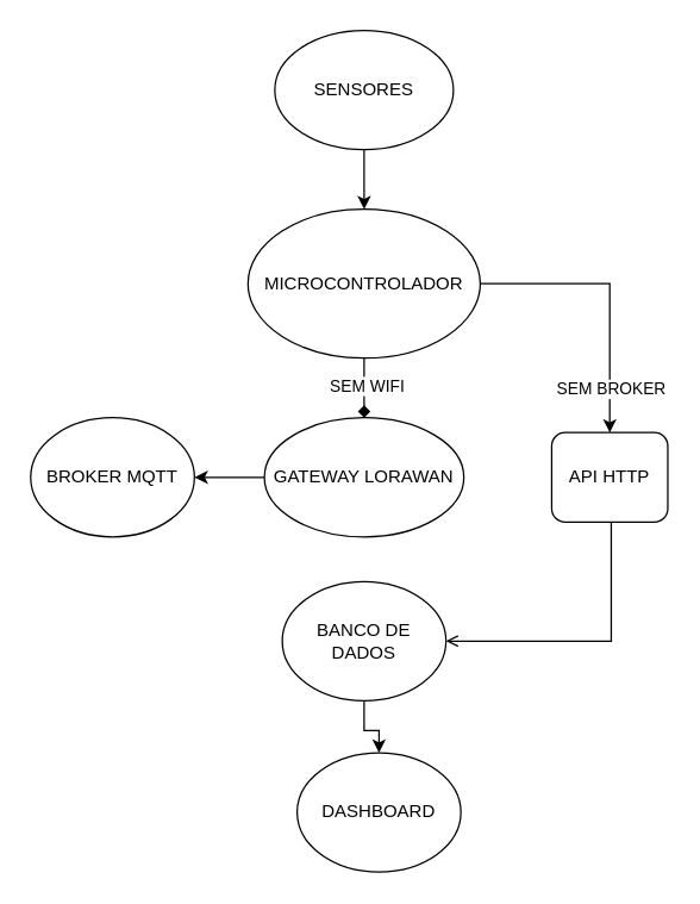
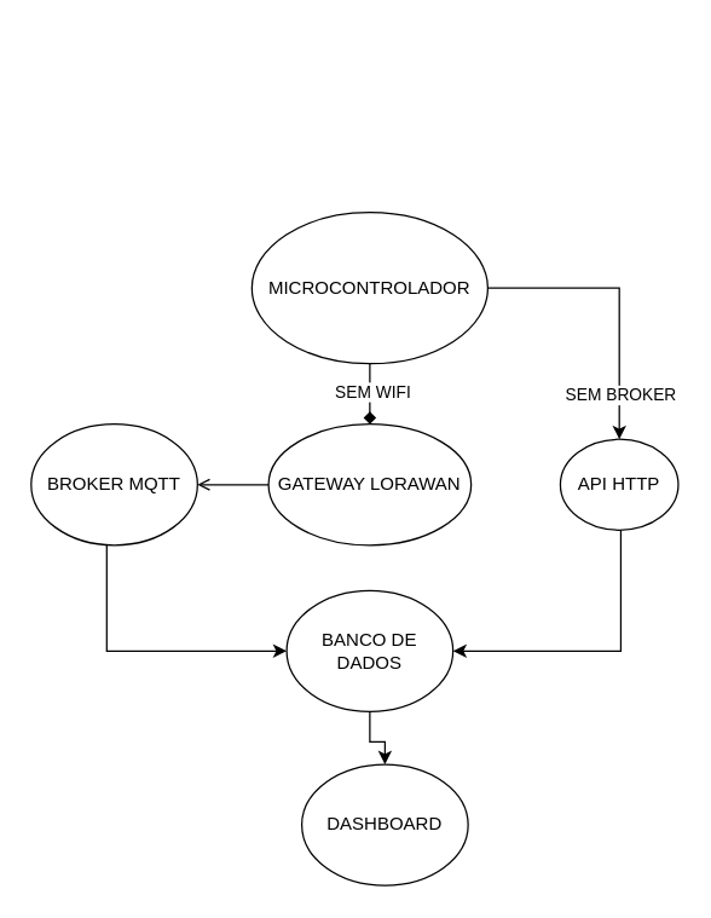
- <mxCell id="3" value="SENSORES" style="ellipse;whiteSpace=wrap;html=1;" vertex="1" parent="1"><mxGeometry x="184" y="20" width="120" height="80" as="geometry" /></mxCell>
- <mxCell id="2" value="" style="edgeStyle=orthogonalEdgeStyle;rounded=0;orthogonalLoop=1;jettySize=auto;html=1;" edge="1" parent="1" source="3" target="8"><mxGeometry relative="1" as="geometry" /></mxCell>
- <mxCell id="9" value="" style="edgeStyle=orthogonalEdgeStyle;rounded=0;orthogonalLoop=1;jettySize=auto;html=1;" edge="1" parent="1" source="10" target="12"><mxGeometry relative="1" as="geometry" /></mxCell>
+ <mxCell id="9" value="" style="edgeStyle=orthogonalEdgeStyle;rounded=0;orthogonalLoop=1;jettySize=auto;html=1;endArrow=open;" edge="1" parent="1" source="10" target="12"><mxGeometry relative="1" as="geometry" /></mxCell>
- <mxCell id="14" value="API HTTP" style="whiteSpace=wrap;html=1;rounded=1;" vertex="1" parent="1"><mxGeometry x="370" y="290" width="78" height="60" as="geometry" /></mxCell>
+ <mxCell id="14" value="API HTTP" style="ellipse;whiteSpace=wrap;html=1;" vertex="1" parent="1"><mxGeometry x="370" y="290" width="78" height="60" as="geometry" /></mxCell>
+ <mxCell id="11" value="" style="edgeStyle=orthogonalEdgeStyle;rounded=0;orthogonalLoop=1;jettySize=auto;html=1;" edge="1" parent="1" source="12" target="16"><mxGeometry relative="1" as="geometry"><Array as="points"><mxPoint x="70" y="430" /></Array></mxGeometry></mxCell>
- <mxCell id="13" style="edgeStyle=orthogonalEdgeStyle;rounded=0;orthogonalLoop=1;jettySize=auto;html=1;entryX=1;entryY=0.5;entryDx=0;entryDy=0;endArrow=open;" edge="1" parent="1" source="14" target="16"><mxGeometry relative="1" as="geometry"><mxPoint x="409" y="440" as="targetPoint" /><Array as="points"><mxPoint x="410" y="430" /></Array></mxGeometry></mxCell>
+ <mxCell id="13" style="edgeStyle=orthogonalEdgeStyle;rounded=0;orthogonalLoop=1;jettySize=auto;html=1;entryX=1;entryY=0.5;entryDx=0;entryDy=0;" edge="1" parent="1" source="14" target="16"><mxGeometry relative="1" as="geometry"><mxPoint x="409" y="440" as="targetPoint" /><Array as="points"><mxPoint x="410" y="430" /></Array></mxGeometry></mxCell>
